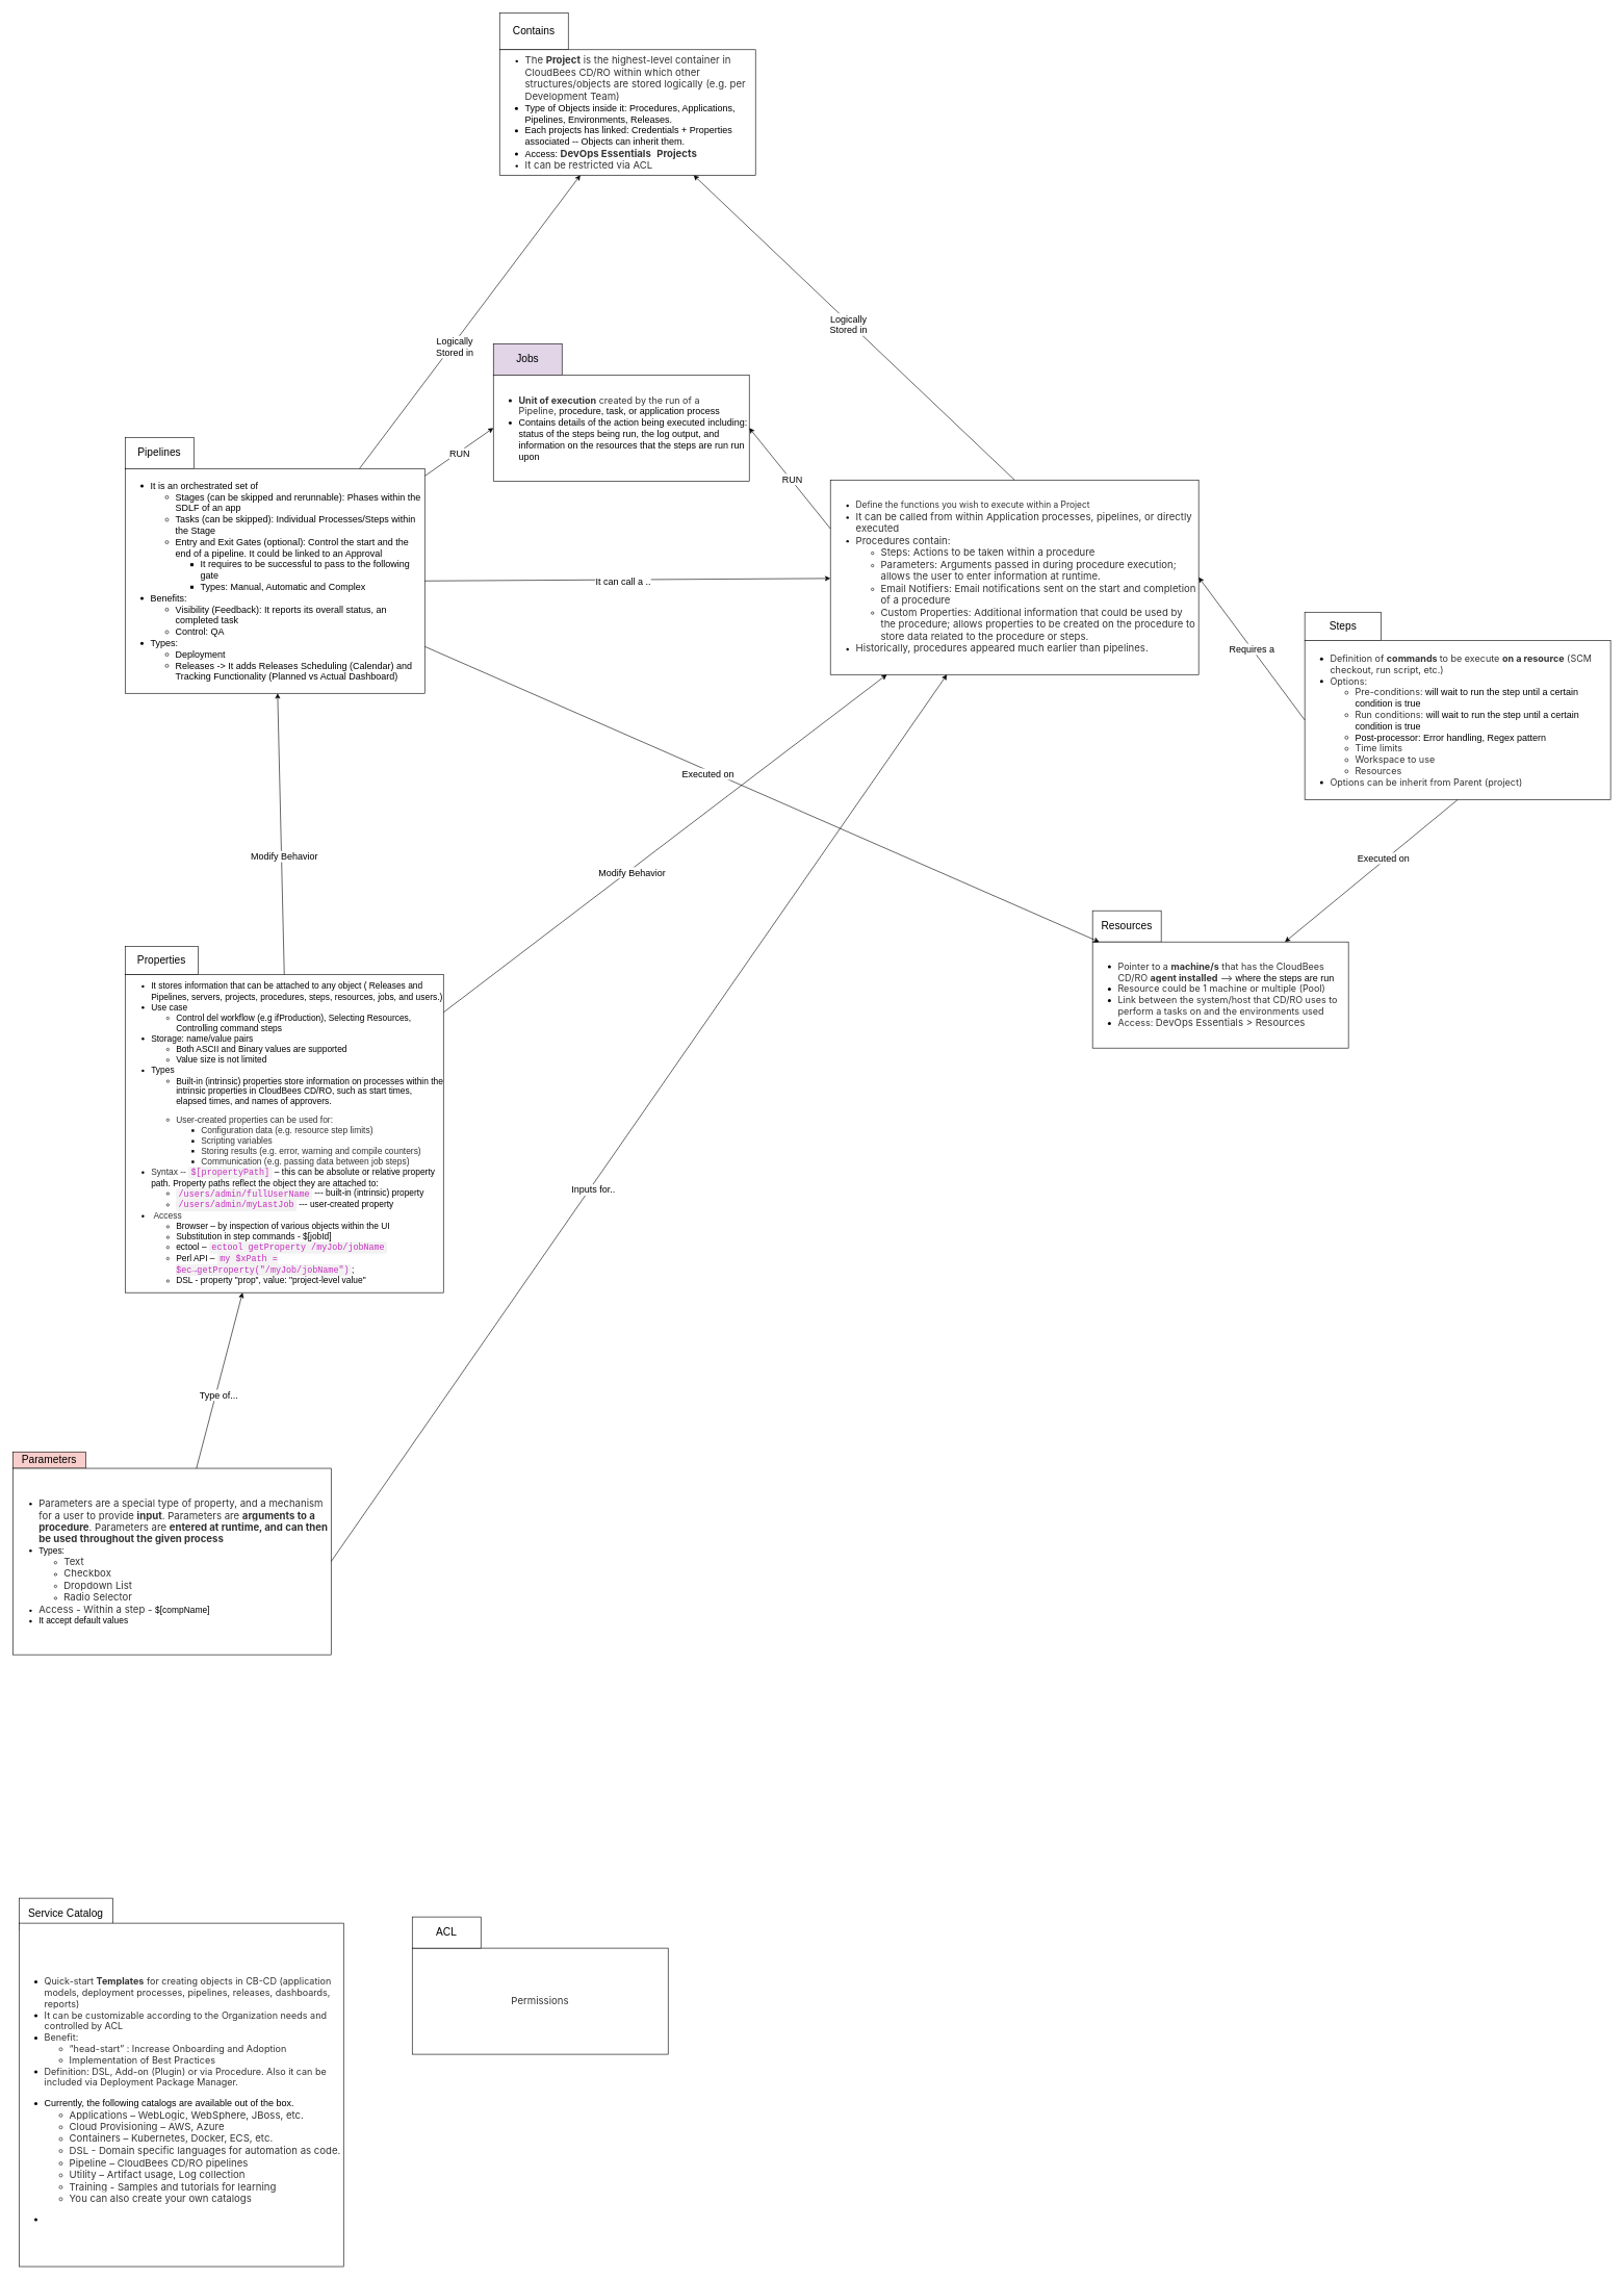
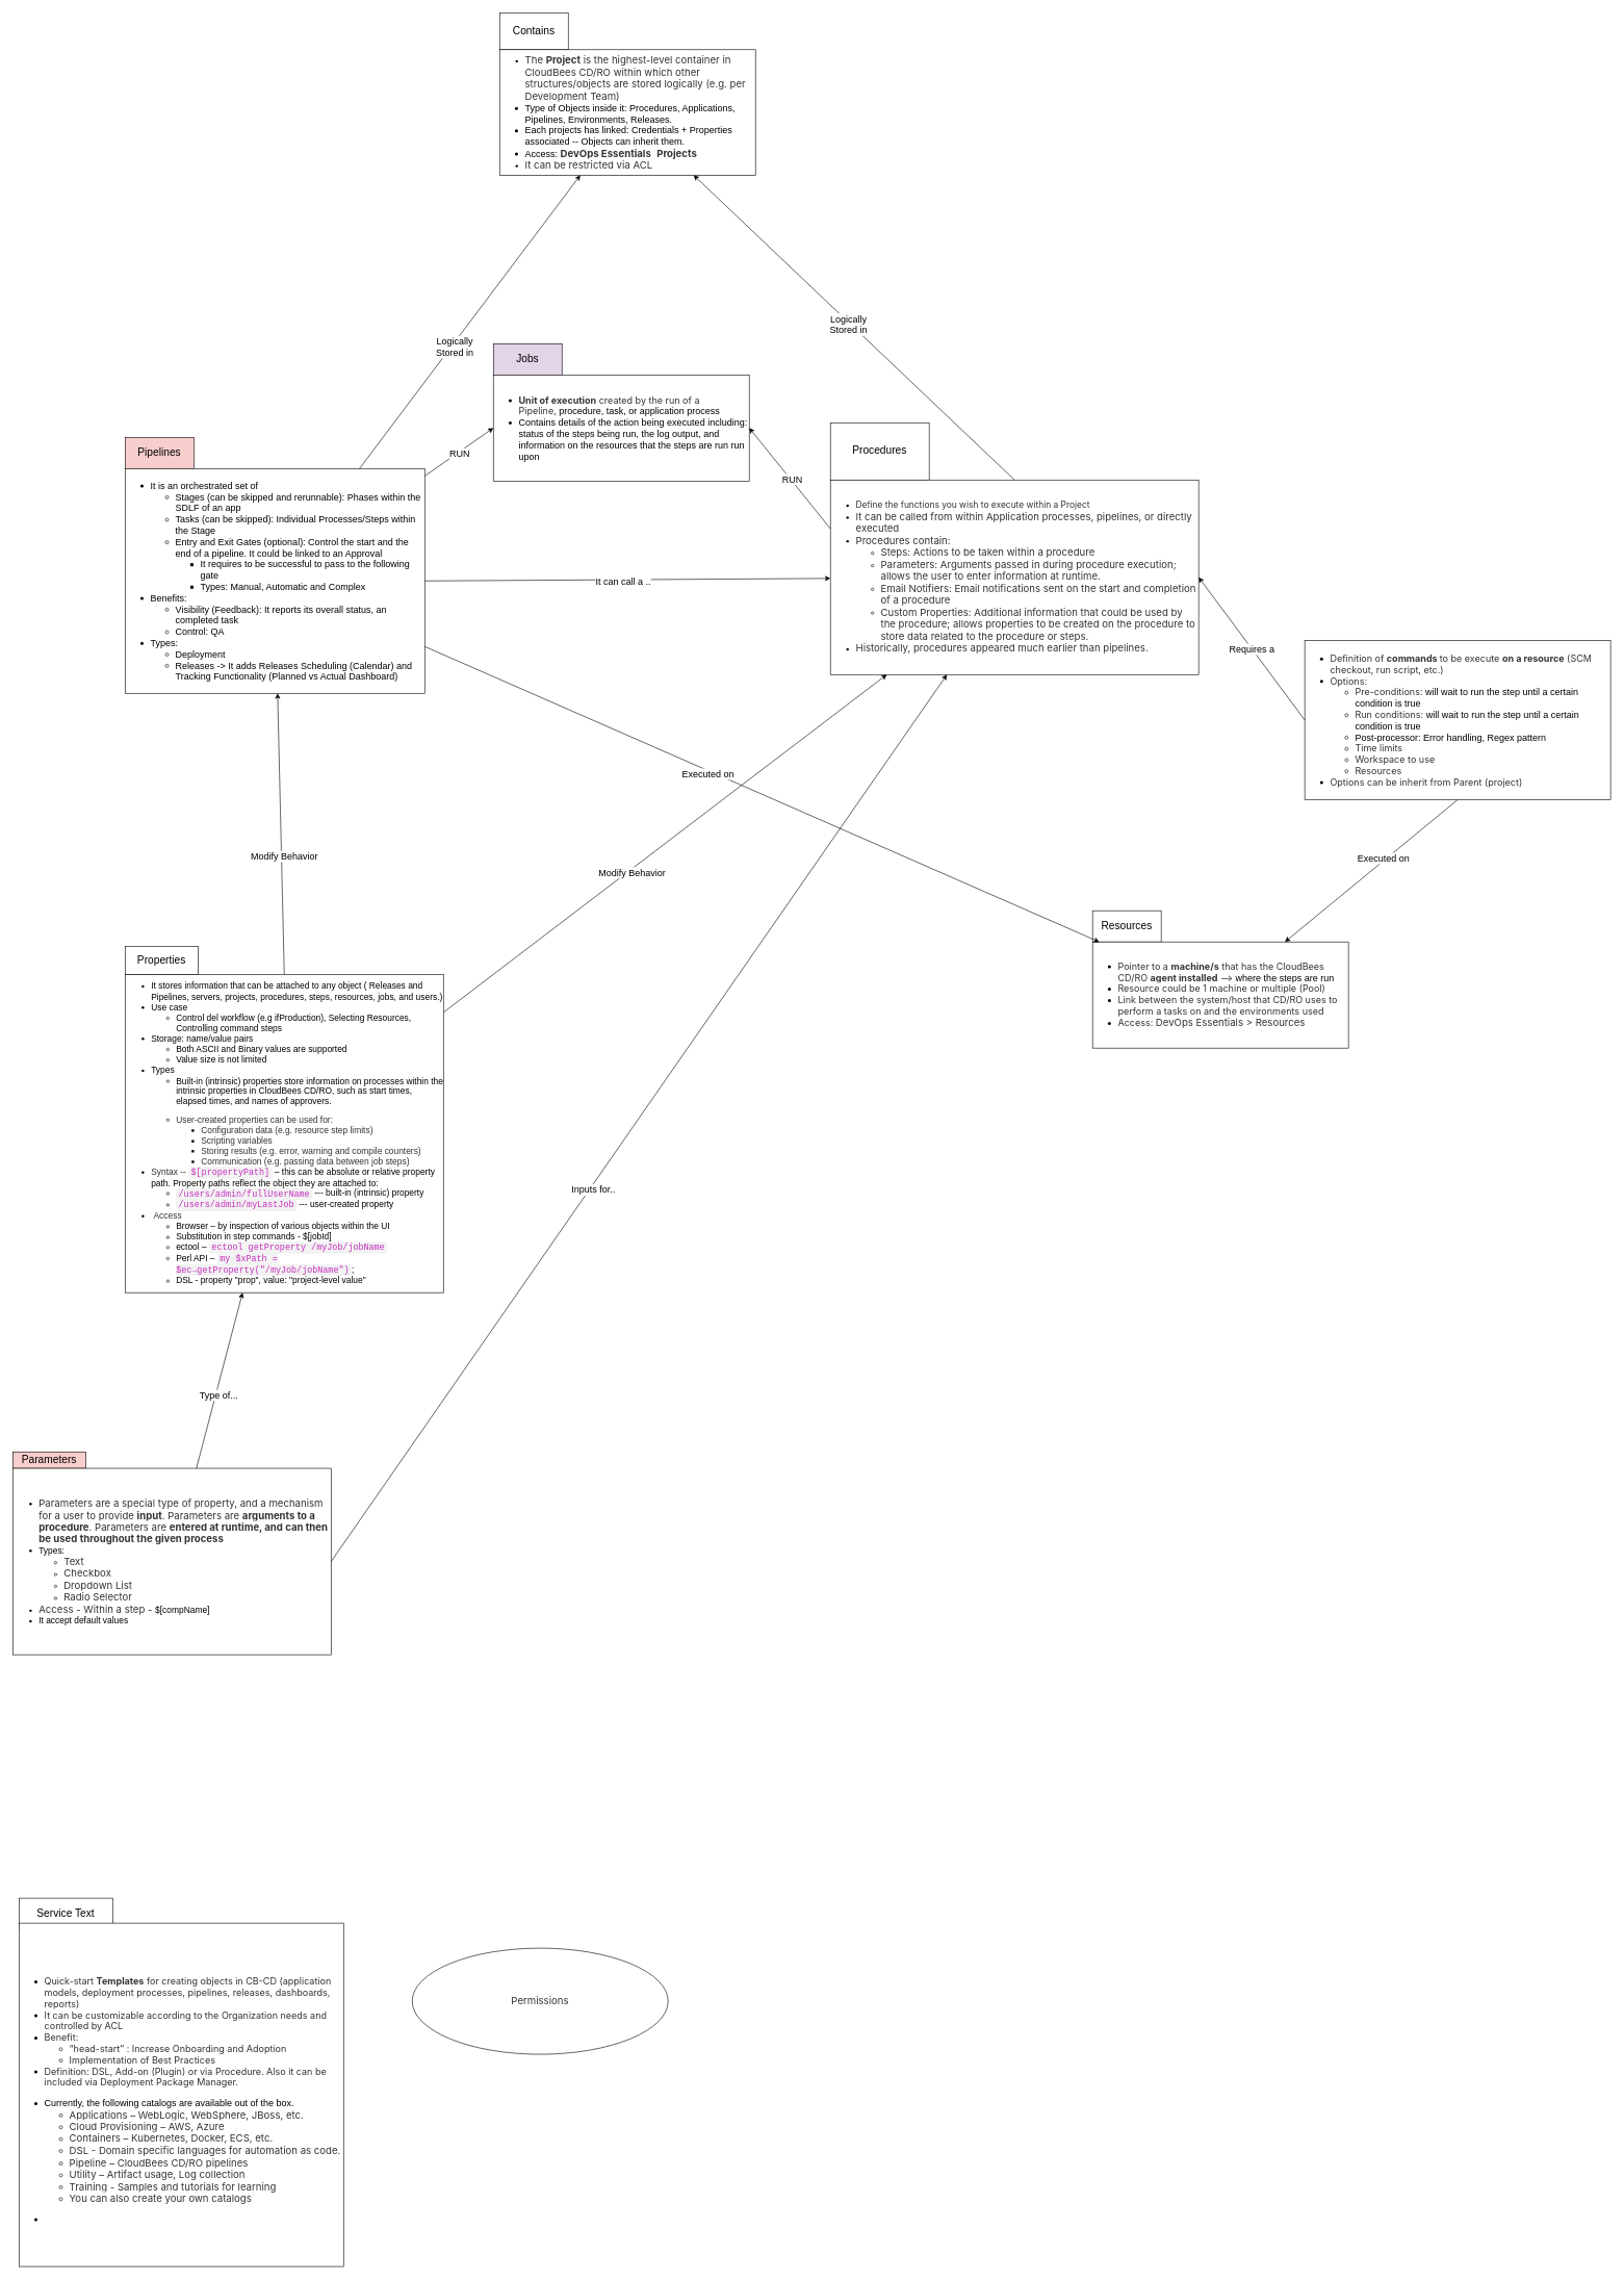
+ <mxCell id="14" value="&lt;font style=&quot;font-size: 17px;&quot;&gt;Procedures&lt;br&gt;&lt;/font&gt;" style="rounded=0;whiteSpace=wrap;html=1;" parent="13" vertex="1"><mxGeometry width="158.293" height="91.677" as="geometry" /></mxCell>
- <mxCell id="8" value="&lt;font style=&quot;font-size: 17px;&quot;&gt;Pipelines&lt;br&gt;&lt;/font&gt;" style="rounded=0;whiteSpace=wrap;html=1;" parent="7" vertex="1"><mxGeometry width="110" height="50" as="geometry" /></mxCell>
+ <mxCell id="8" value="&lt;font style=&quot;font-size: 17px;&quot;&gt;Pipelines&lt;br&gt;&lt;/font&gt;" style="rounded=0;whiteSpace=wrap;html=1;fillColor=#f8cecc;" parent="7" vertex="1"><mxGeometry width="110" height="50" as="geometry" /></mxCell>
- <mxCell id="28" value="&lt;font style=&quot;font-size: 17px;&quot;&gt;Steps&lt;br&gt;&lt;/font&gt;" style="rounded=0;whiteSpace=wrap;html=1;" parent="27" vertex="1"><mxGeometry y="30" width="122.5" height="45.1" as="geometry" /></mxCell>
- <mxCell id="55" value="&lt;font style=&quot;font-size: 17px;&quot;&gt;Service Catalog&lt;br&gt;&lt;/font&gt;" style="rounded=0;whiteSpace=wrap;html=1;" parent="1" vertex="1"><mxGeometry x="30" y="3040" width="150" height="50" as="geometry" /></mxCell>
+ <mxCell id="55" value="&lt;font style=&quot;font-size: 17px;&quot;&gt;Service Text&lt;br&gt;&lt;/font&gt;" style="rounded=0;whiteSpace=wrap;html=1;" parent="1" vertex="1"><mxGeometry x="30" y="3040" width="150" height="50" as="geometry" /></mxCell>
- <mxCell id="22" value="&lt;font style=&quot;font-size: 17px;&quot;&gt;ACL&lt;br&gt;&lt;/font&gt;" style="rounded=0;whiteSpace=wrap;html=1;" parent="20" vertex="1"><mxGeometry width="110" height="50" as="geometry" /></mxCell>
- <mxCell id="21" value="&lt;div style=&quot;text-align: left;&quot;&gt;&lt;font face=&quot;-apple-system, system-ui, Segoe UI, Ubuntu, sans-serif, Apple Color Emoji, Segoe UI Emoji, Segoe UI Symbol, Noto Color Emoji&quot; color=&quot;#333333&quot;&gt;&lt;span style=&quot;font-size: 16px; background-color: rgb(255, 255, 255);&quot;&gt;Permissions&lt;/span&gt;&lt;/font&gt;&lt;/div&gt;" style="rounded=0;whiteSpace=wrap;html=1;fontSize=14;" parent="20" vertex="1"><mxGeometry y="50" width="410" height="170" as="geometry" /></mxCell>
+ <mxCell id="21" value="&lt;div style=&quot;text-align: left;&quot;&gt;&lt;font face=&quot;-apple-system, system-ui, Segoe UI, Ubuntu, sans-serif, Apple Color Emoji, Segoe UI Emoji, Segoe UI Symbol, Noto Color Emoji&quot; color=&quot;#333333&quot;&gt;&lt;span style=&quot;font-size: 16px; background-color: rgb(255, 255, 255);&quot;&gt;Permissions&lt;/span&gt;&lt;/font&gt;&lt;/div&gt;" style="ellipse;whiteSpace=wrap;html=1;fontSize=14;" parent="20" vertex="1"><mxGeometry y="50" width="410" height="170" as="geometry" /></mxCell>
